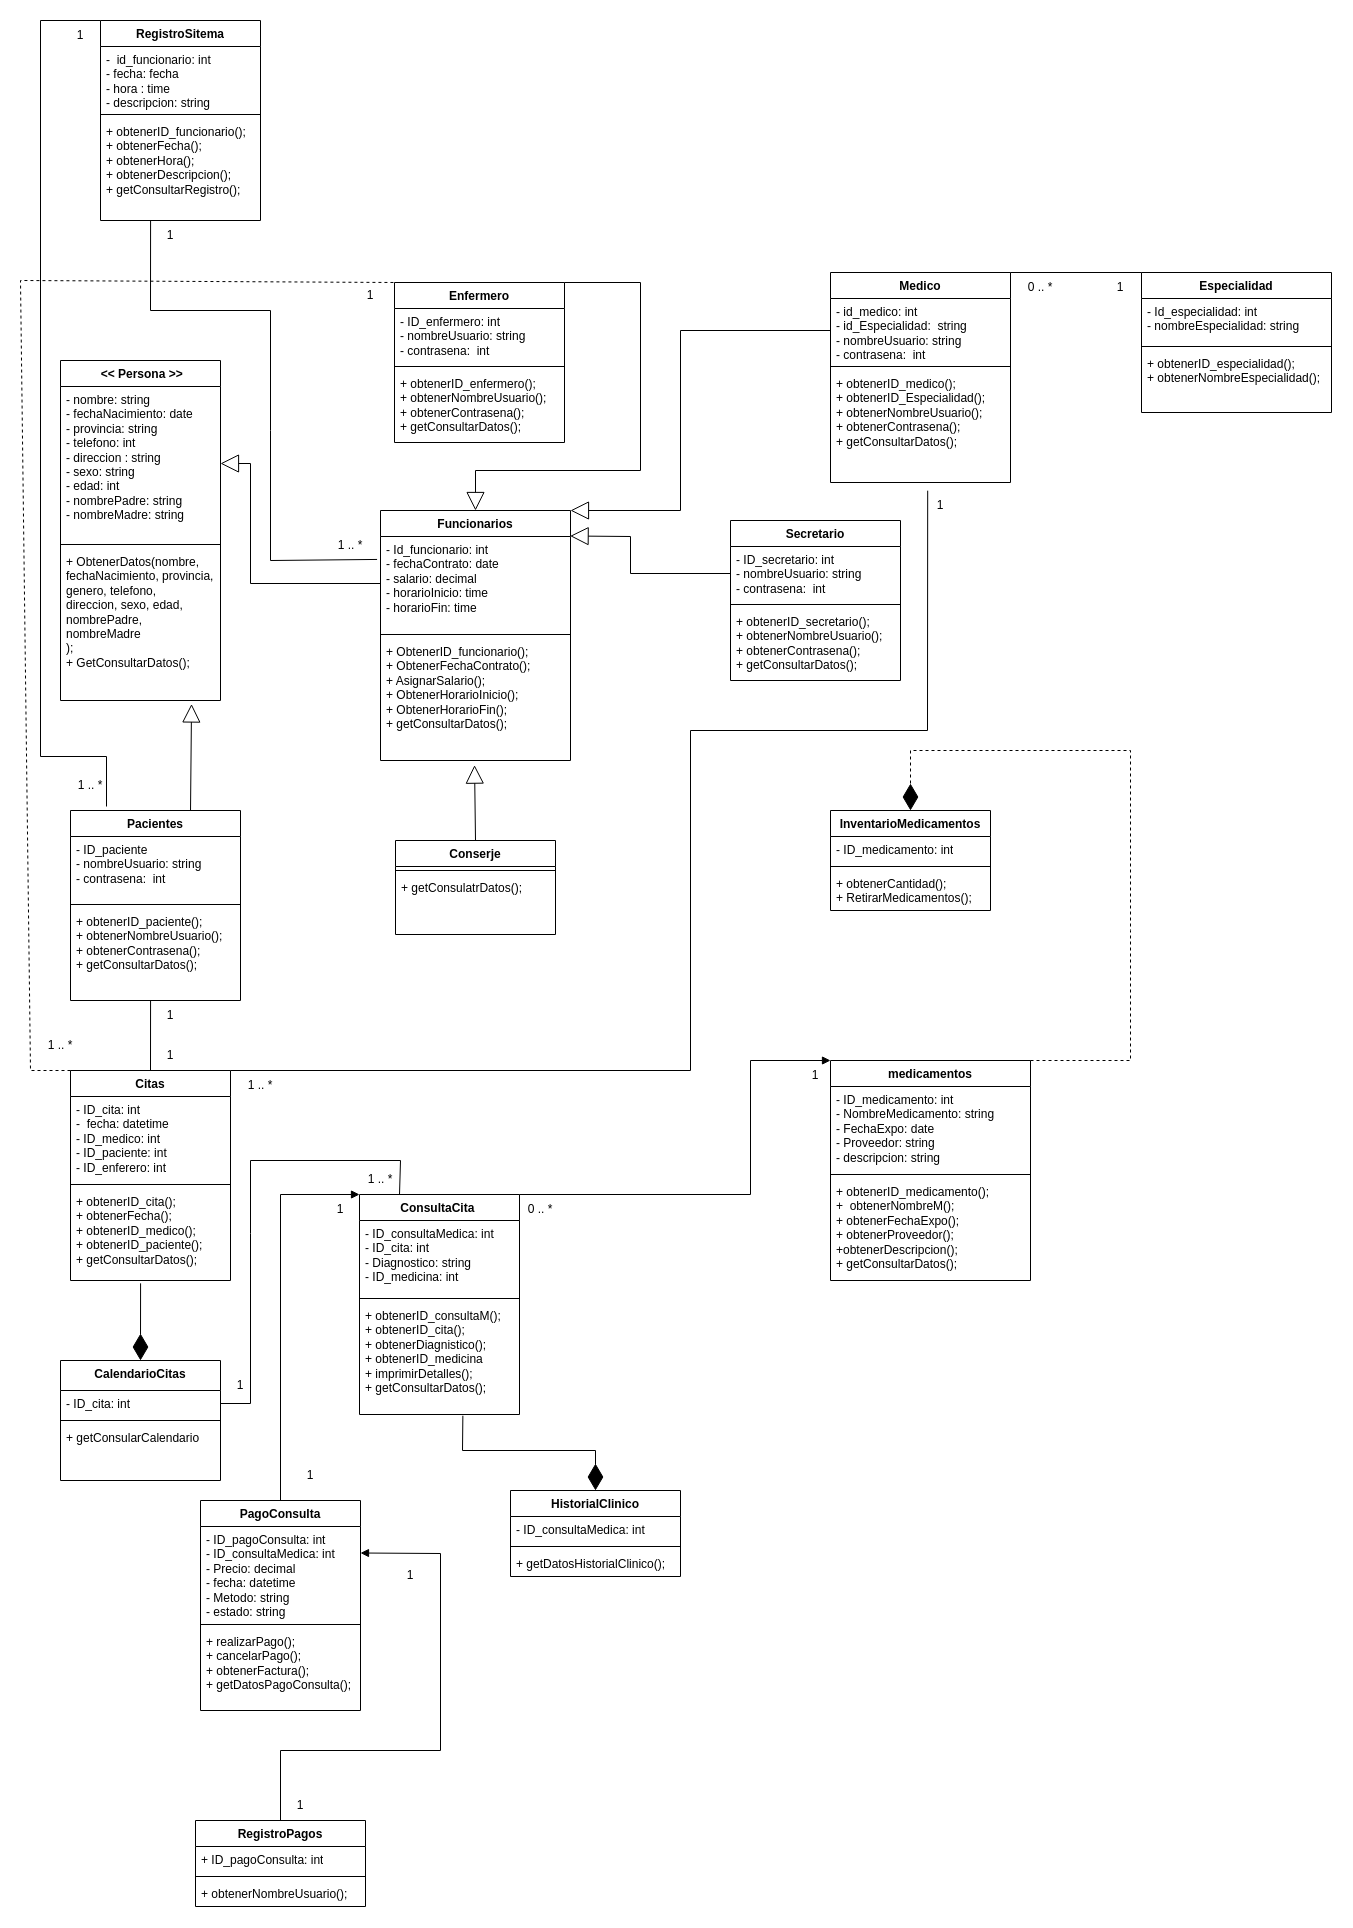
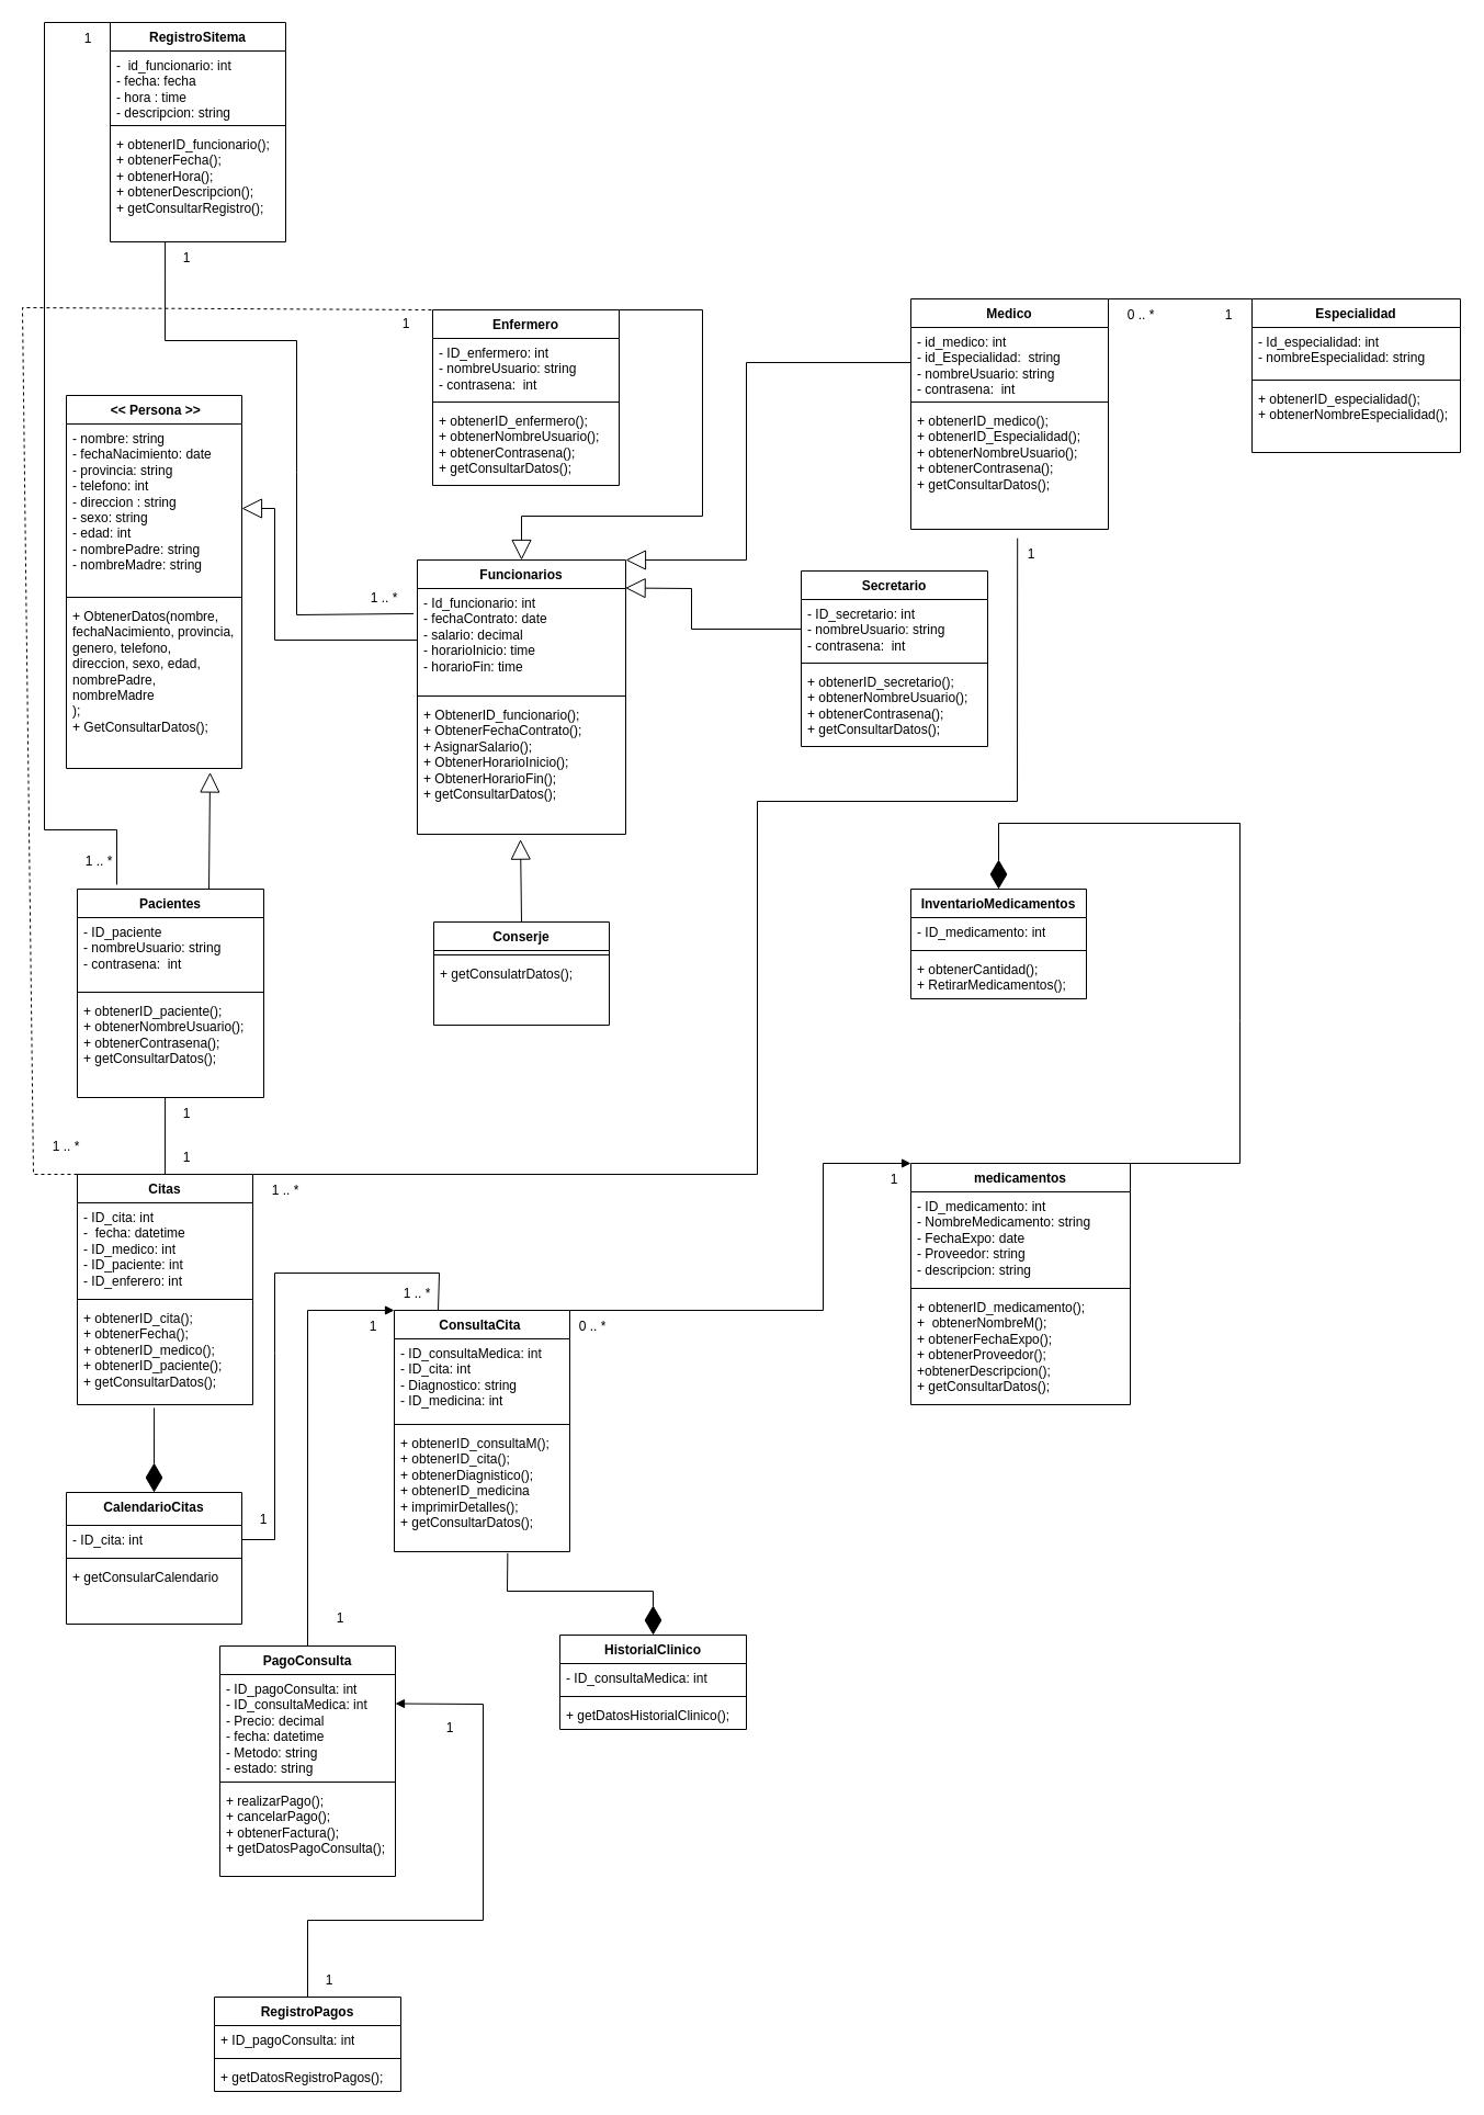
- <mxCell id="61" value="" style="endArrow=diamondThin;endFill=1;endSize=24;html=1;rounded=0;exitX=1;exitY=0;exitDx=0;exitDy=0;entryX=0.5;entryY=0;entryDx=0;entryDy=0;dashed=1;" parent="1" source="47" target="57" edge="1"><mxGeometry width="160" relative="1" as="geometry"><mxPoint x="640" y="1400" as="sourcePoint" /><mxPoint x="900" y="930" as="targetPoint" /><Array as="points"><mxPoint x="1130" y="1060" /><mxPoint x="1130" y="930" /><mxPoint x="1130" y="750" /><mxPoint x="910" y="750" /></Array></mxGeometry></mxCell>
+ <mxCell id="61" value="" style="endArrow=diamondThin;endFill=1;endSize=24;html=1;rounded=0;exitX=1;exitY=0;exitDx=0;exitDy=0;entryX=0.5;entryY=0;entryDx=0;entryDy=0;" parent="1" source="47" target="57" edge="1"><mxGeometry width="160" relative="1" as="geometry"><mxPoint x="640" y="1400" as="sourcePoint" /><mxPoint x="900" y="930" as="targetPoint" /><Array as="points"><mxPoint x="1130" y="1060" /><mxPoint x="1130" y="930" /><mxPoint x="1130" y="750" /><mxPoint x="910" y="750" /></Array></mxGeometry></mxCell>
- <mxCell id="107" value="+ obtenerNombreUsuario();" style="text;strokeColor=none;fillColor=none;align=left;verticalAlign=top;spacingLeft=4;spacingRight=4;overflow=hidden;rotatable=0;points=[[0,0.5],[1,0.5]];portConstraint=eastwest;whiteSpace=wrap;html=1;" parent="104" vertex="1"><mxGeometry y="60" width="170" height="26" as="geometry" /></mxCell>
+ <mxCell id="107" value="+ getDatosRegistroPagos();" style="text;strokeColor=none;fillColor=none;align=left;verticalAlign=top;spacingLeft=4;spacingRight=4;overflow=hidden;rotatable=0;points=[[0,0.5],[1,0.5]];portConstraint=eastwest;whiteSpace=wrap;html=1;" parent="104" vertex="1"><mxGeometry y="60" width="170" height="26" as="geometry" /></mxCell>
